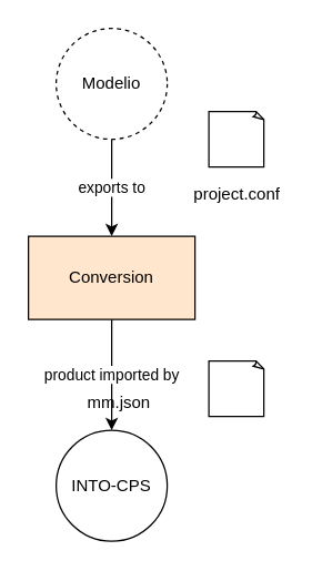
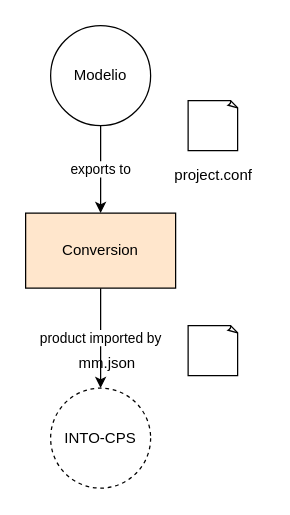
- <mxCell id="3" value="Modelio" style="ellipse;whiteSpace=wrap;html=1;aspect=fixed;dashed=1;" vertex="1" parent="1"><mxGeometry x="40" y="20" width="80" height="80" as="geometry" /></mxCell>
+ <mxCell id="3" value="Modelio" style="ellipse;whiteSpace=wrap;html=1;aspect=fixed;" vertex="1" parent="1"><mxGeometry x="40" y="20" width="80" height="80" as="geometry" /></mxCell>
- <mxCell id="8" value="INTO-CPS" style="ellipse;whiteSpace=wrap;html=1;aspect=fixed;" vertex="1" parent="1"><mxGeometry x="40" y="310" width="80" height="80" as="geometry" /></mxCell>
+ <mxCell id="8" value="INTO-CPS" style="ellipse;whiteSpace=wrap;html=1;aspect=fixed;dashed=1;" vertex="1" parent="1"><mxGeometry x="40" y="310" width="80" height="80" as="geometry" /></mxCell>
